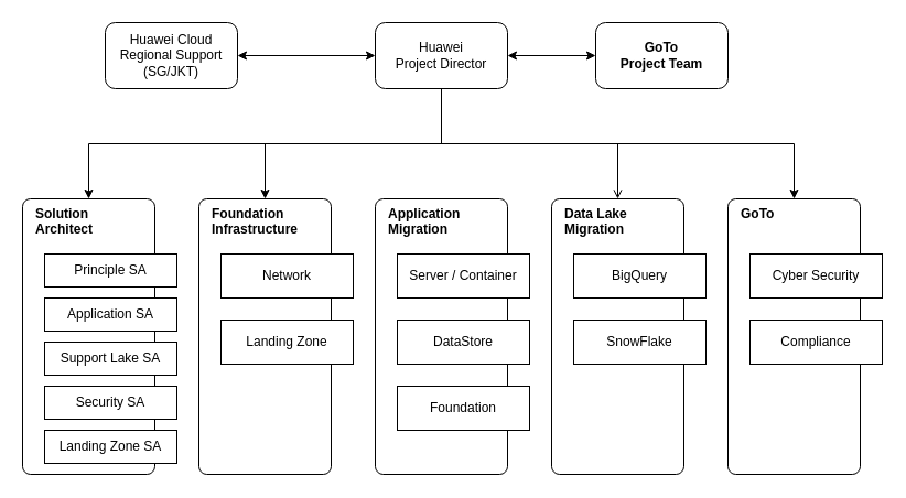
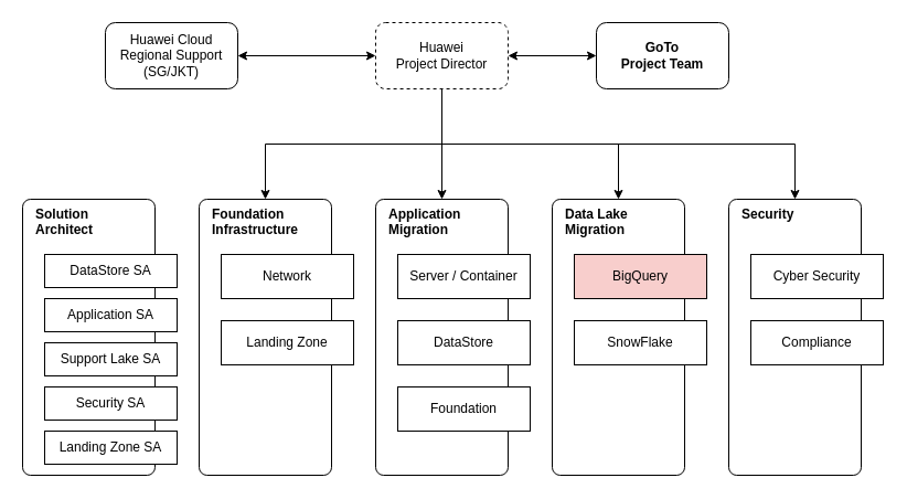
- <mxCell id="9" value="&lt;div&gt;Huawei&lt;/div&gt;&lt;div&gt;Project Director&lt;br&gt;&lt;/div&gt;" style="rounded=1;whiteSpace=wrap;html=1;" vertex="1" parent="1"><mxGeometry x="340" y="20" width="120" height="60" as="geometry" /></mxCell>
+ <mxCell id="9" value="&lt;div&gt;Huawei&lt;/div&gt;&lt;div&gt;Project Director&lt;br&gt;&lt;/div&gt;" style="rounded=1;whiteSpace=wrap;html=1;dashed=1;" vertex="1" parent="1"><mxGeometry x="340" y="20" width="120" height="60" as="geometry" /></mxCell>
- <mxCell id="3" style="edgeStyle=orthogonalEdgeStyle;rounded=0;orthogonalLoop=1;jettySize=auto;html=1;exitX=0.5;exitY=1;exitDx=0;exitDy=0;" edge="1" parent="1" source="9" target="13"><mxGeometry relative="1" as="geometry" /></mxCell>
+ <mxCell id="5" style="edgeStyle=orthogonalEdgeStyle;rounded=0;orthogonalLoop=1;jettySize=auto;html=1;exitX=0.5;exitY=1;exitDx=0;exitDy=0;" edge="1" parent="1" source="9" target="11"><mxGeometry relative="1" as="geometry" /></mxCell>
- <mxCell id="6" style="edgeStyle=orthogonalEdgeStyle;rounded=0;orthogonalLoop=1;jettySize=auto;html=1;exitX=0.5;exitY=1;exitDx=0;exitDy=0;endArrow=open;" edge="1" parent="1" source="9" target="12"><mxGeometry relative="1" as="geometry" /></mxCell>
+ <mxCell id="6" style="edgeStyle=orthogonalEdgeStyle;rounded=0;orthogonalLoop=1;jettySize=auto;html=1;exitX=0.5;exitY=1;exitDx=0;exitDy=0;" edge="1" parent="1" source="9" target="12"><mxGeometry relative="1" as="geometry" /></mxCell>
- <mxCell id="14" value="GoTo" style="rounded=1;whiteSpace=wrap;html=1;verticalAlign=top;align=left;spacingLeft=10;arcSize=6;fontStyle=1" vertex="1" parent="1"><mxGeometry x="660" y="180" width="120" height="250" as="geometry" /></mxCell>
+ <mxCell id="14" value="Security" style="rounded=1;whiteSpace=wrap;html=1;verticalAlign=top;align=left;spacingLeft=10;arcSize=6;fontStyle=1" vertex="1" parent="1"><mxGeometry x="660" y="180" width="120" height="250" as="geometry" /></mxCell>
- <mxCell id="25" value="Principle SA" style="rounded=0;whiteSpace=wrap;html=1;" vertex="1" parent="1"><mxGeometry x="40" y="230" width="120" height="30" as="geometry" /></mxCell>
+ <mxCell id="25" value="DataStore SA" style="rounded=0;whiteSpace=wrap;html=1;" vertex="1" parent="1"><mxGeometry x="40" y="230" width="120" height="30" as="geometry" /></mxCell>
- <mxCell id="21" value="BigQuery" style="rounded=0;whiteSpace=wrap;html=1;" vertex="1" parent="1"><mxGeometry x="520" y="230" width="120" height="40" as="geometry" /></mxCell>
+ <mxCell id="21" value="BigQuery" style="rounded=0;whiteSpace=wrap;html=1;fillColor=#f8cecc;" vertex="1" parent="1"><mxGeometry x="520" y="230" width="120" height="40" as="geometry" /></mxCell>
